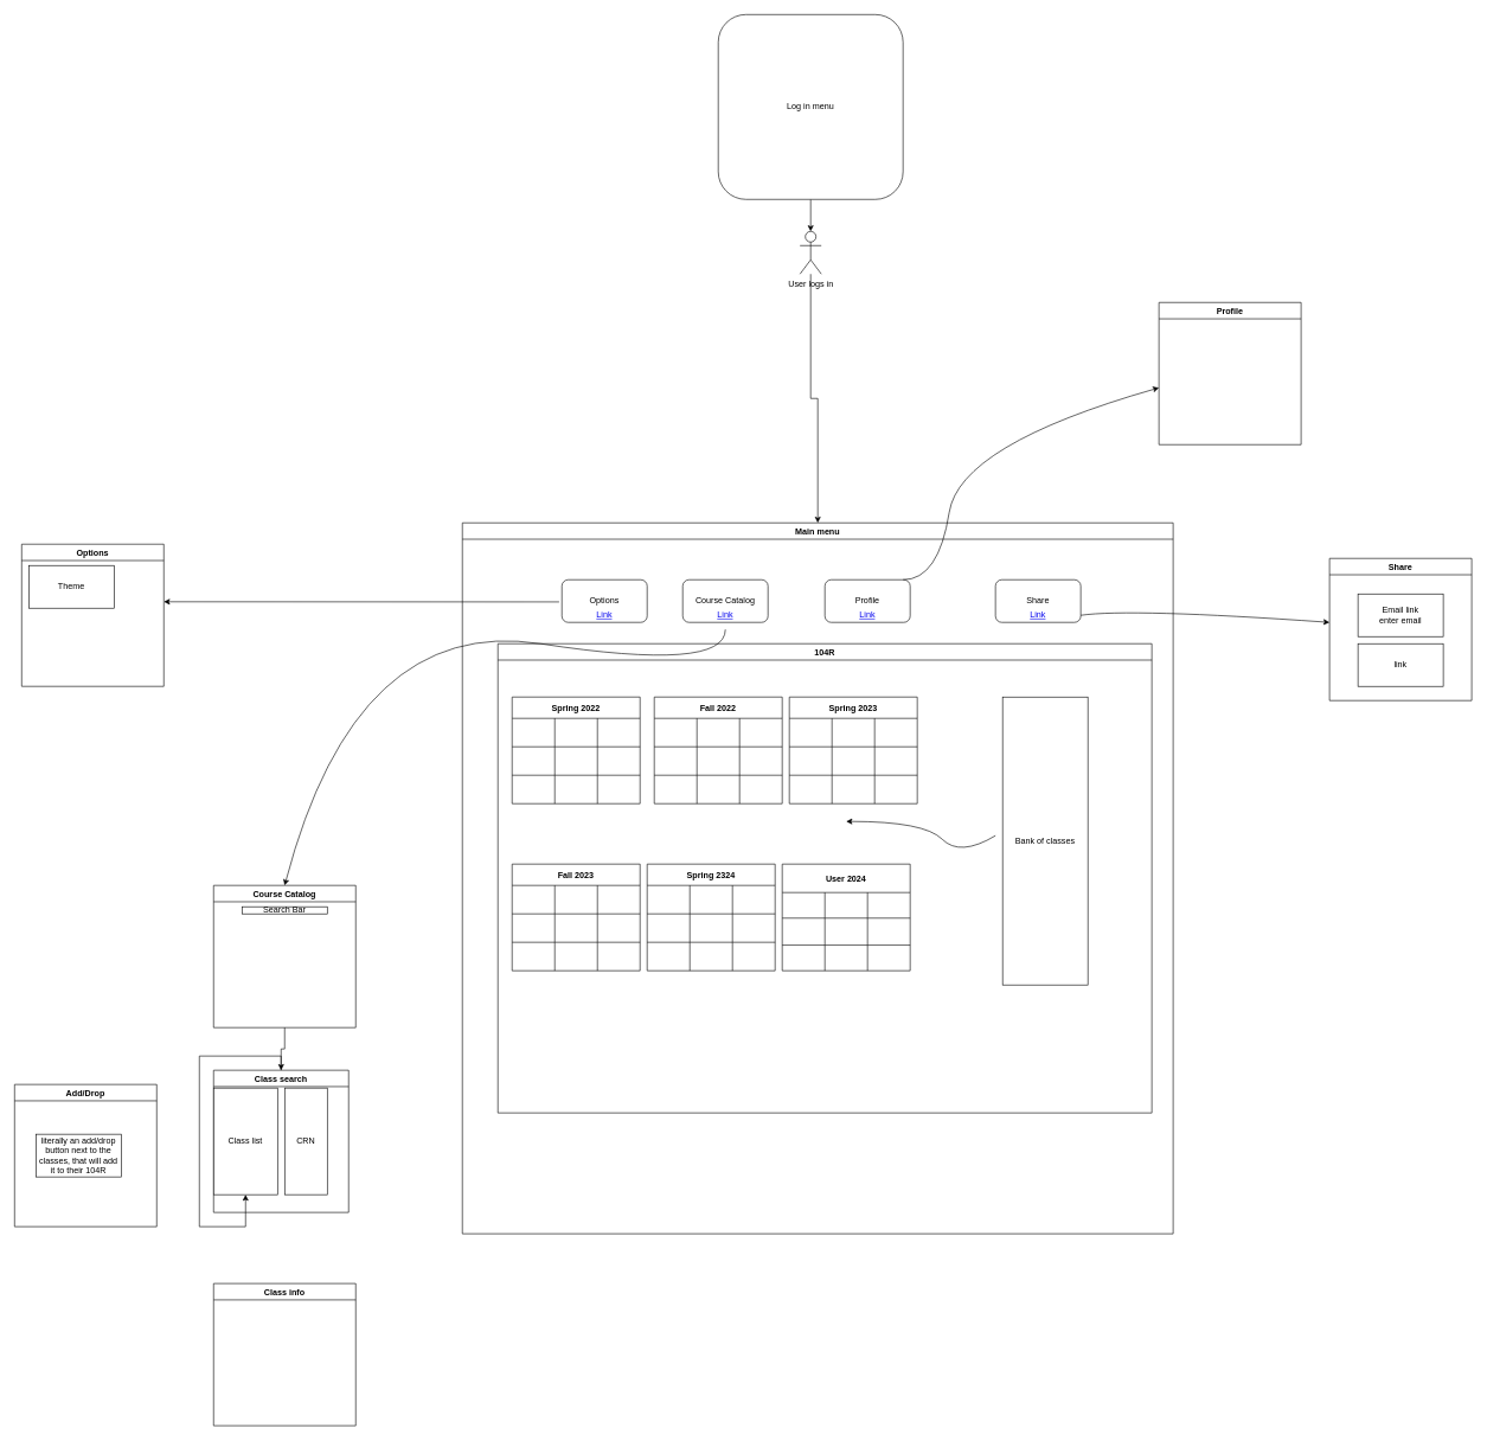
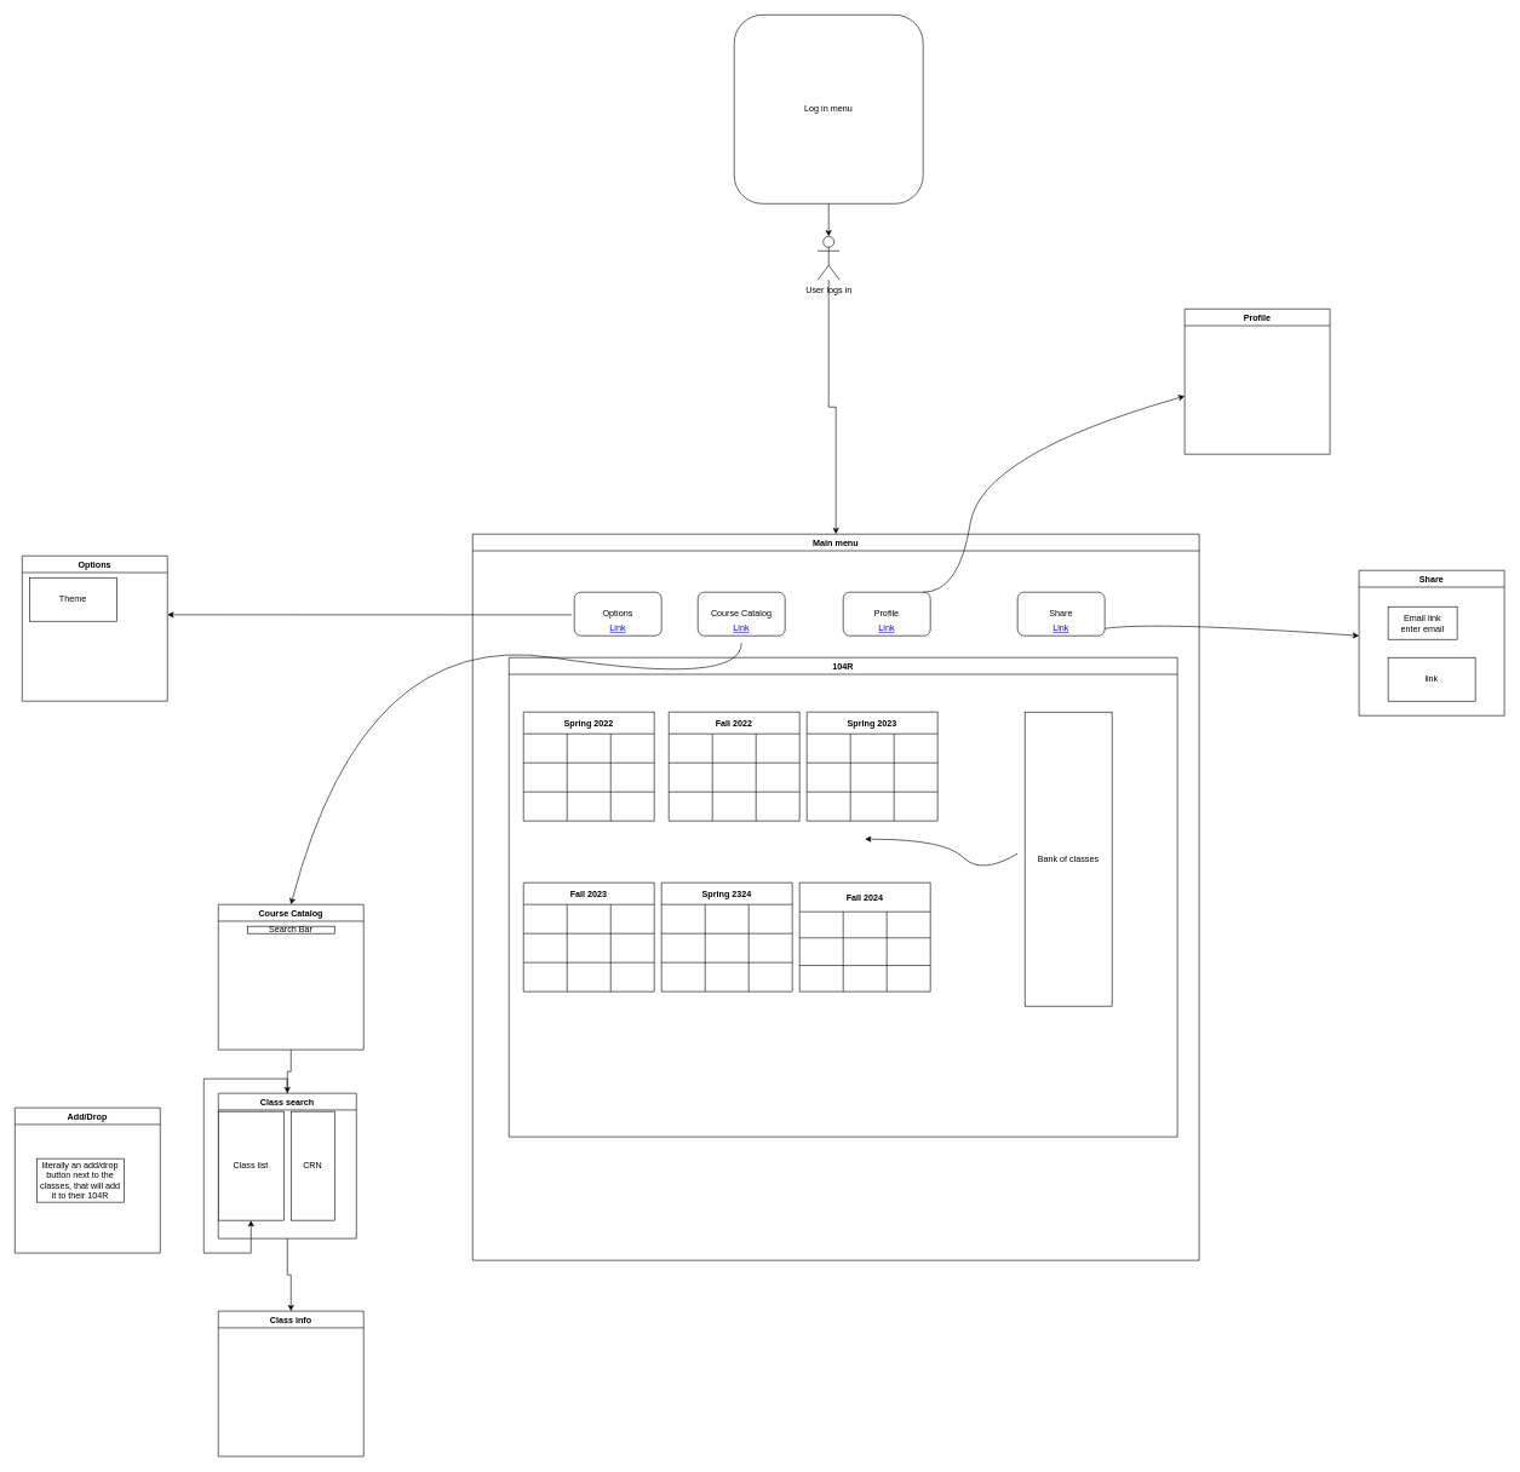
- <mxCell id="116" value="Email link&lt;br&gt;enter email" style="whiteSpace=wrap;html=1;" vertex="1" parent="114"><mxGeometry x="40" y="50" width="120" height="60" as="geometry" /></mxCell>
+ <mxCell id="116" value="Email link&lt;br&gt;enter email" style="whiteSpace=wrap;html=1;" vertex="1" parent="114"><mxGeometry x="40" y="50" width="95" height="45" as="geometry" /></mxCell>
- <mxCell id="81" value="User 2024" style="shape=table;startSize=40;container=1;collapsible=0;childLayout=tableLayout;fontStyle=1;align=center;" parent="15" vertex="1"><mxGeometry x="400" y="310" width="180" height="150" as="geometry" /></mxCell>
+ <mxCell id="81" value="Fall 2024" style="shape=table;startSize=40;container=1;collapsible=0;childLayout=tableLayout;fontStyle=1;align=center;" parent="15" vertex="1"><mxGeometry x="400" y="310" width="180" height="150" as="geometry" /></mxCell>
+ <mxCell id="106" value="" style="edgeStyle=orthogonalEdgeStyle;rounded=0;orthogonalLoop=1;jettySize=auto;html=1;" edge="1" parent="1" source="108" target="111"><mxGeometry relative="1" as="geometry" /></mxCell>
